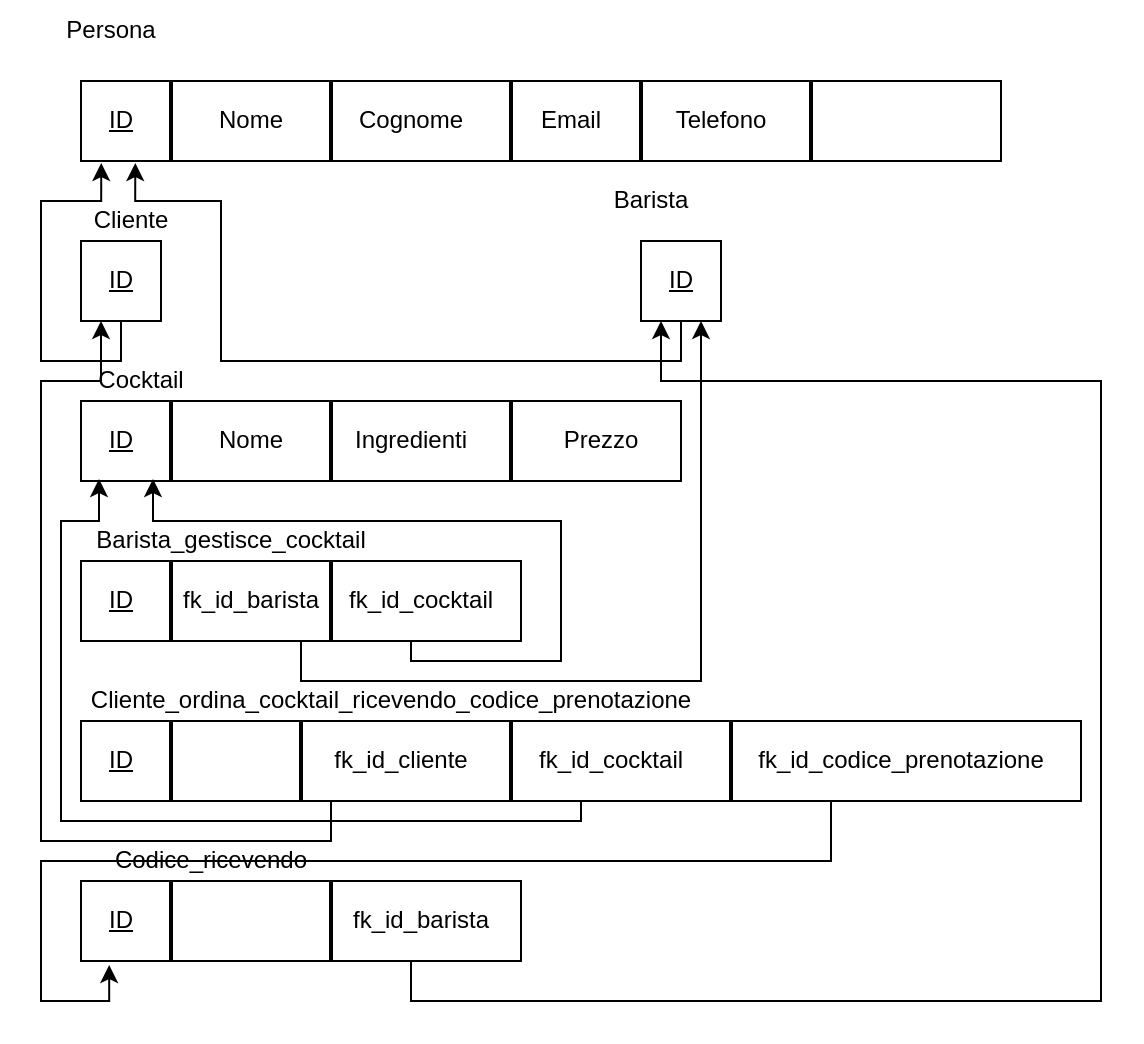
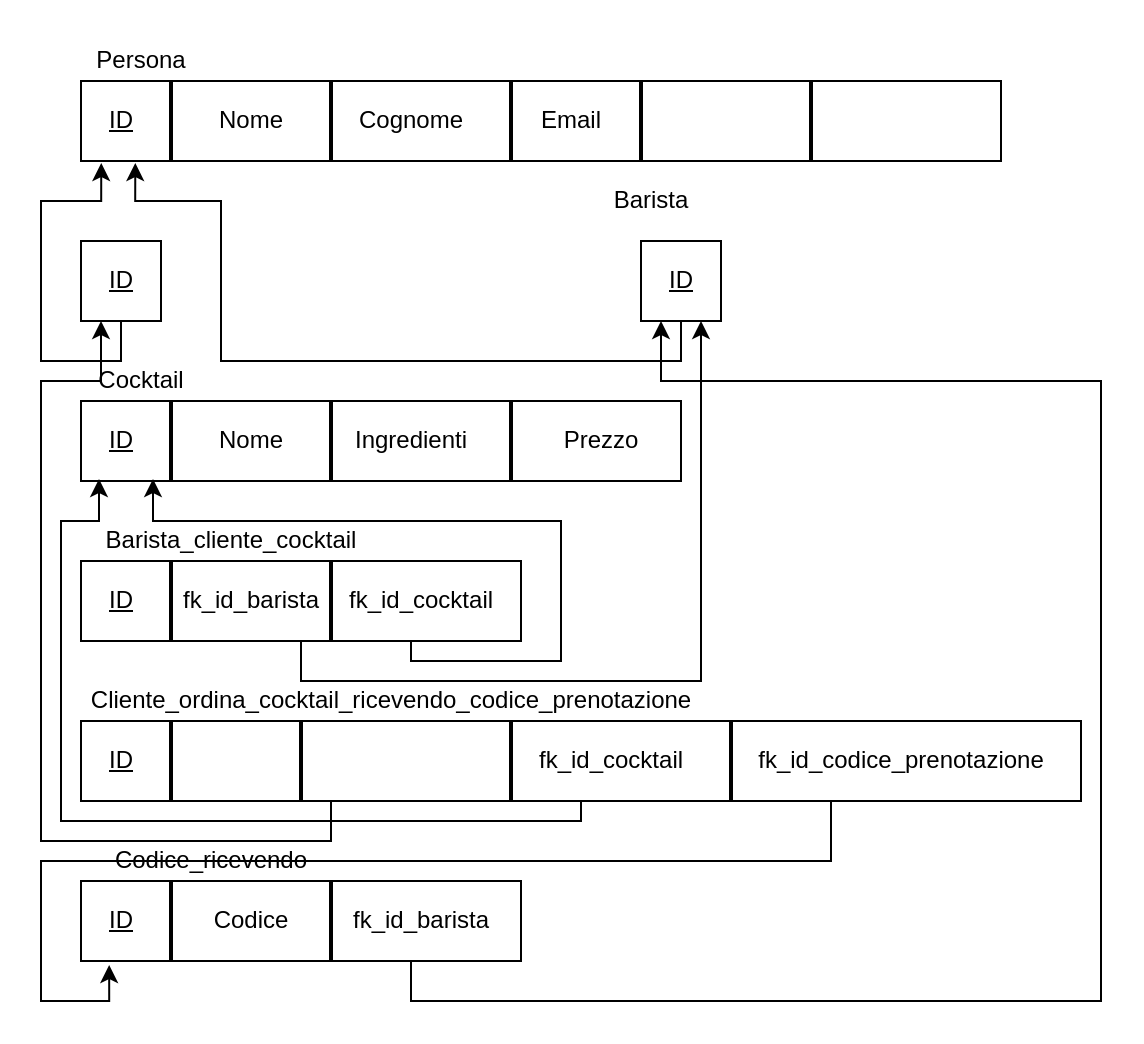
- <mxCell id="13" value="Persona" style="text;html=1;align=center;verticalAlign=middle;resizable=0;points=[];autosize=1;" vertex="1" parent="1"><mxGeometry x="25" y="5" width="60" height="20" as="geometry" /></mxCell>
+ <mxCell id="13" value="Persona" style="text;html=1;align=center;verticalAlign=middle;resizable=0;points=[];autosize=1;" vertex="1" parent="1"><mxGeometry x="40" y="20" width="60" height="20" as="geometry" /></mxCell>
- <mxCell id="7" value="Telefono" style="text;html=1;align=center;verticalAlign=middle;resizable=0;points=[];autosize=1;" vertex="1" parent="1"><mxGeometry x="330" y="50" width="60" height="20" as="geometry" /></mxCell>
- <mxCell id="17" value="&lt;div&gt;Cliente&lt;/div&gt;" style="text;html=1;align=center;verticalAlign=middle;resizable=0;points=[];autosize=1;" vertex="1" parent="1"><mxGeometry x="40" y="100" width="50" height="20" as="geometry" /></mxCell>
- <mxCell id="32" value="Barista_gestisce_cocktail" style="text;html=1;align=center;verticalAlign=middle;resizable=0;points=[];autosize=1;" vertex="1" parent="1"><mxGeometry x="40" y="260" width="150" height="20" as="geometry" /></mxCell>
+ <mxCell id="32" value="Barista_cliente_cocktail" style="text;html=1;align=center;verticalAlign=middle;resizable=0;points=[];autosize=1;" vertex="1" parent="1"><mxGeometry x="40" y="260" width="150" height="20" as="geometry" /></mxCell>
- <mxCell id="46" value="fk_id_cliente" style="text;html=1;align=center;verticalAlign=middle;resizable=0;points=[];autosize=1;" vertex="1" parent="1"><mxGeometry x="160" y="370" width="80" height="20" as="geometry" /></mxCell>
+ <mxCell id="55" value="Codice" style="text;html=1;align=center;verticalAlign=middle;resizable=0;points=[];autosize=1;" vertex="1" parent="1"><mxGeometry x="100" y="450" width="50" height="20" as="geometry" /></mxCell>
